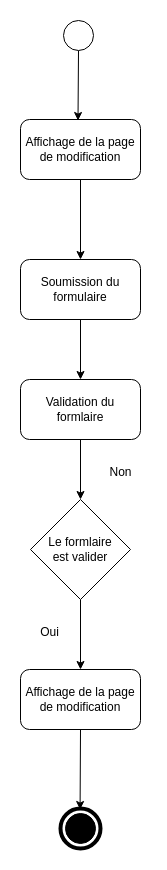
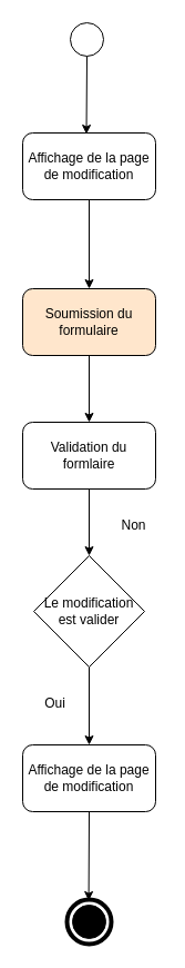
- <mxCell id="7" value="Soumission du formulaire" style="rounded=1;whiteSpace=wrap;html=1;" vertex="1" parent="1"><mxGeometry x="20" y="259" width="120" height="60" as="geometry" /></mxCell>
+ <mxCell id="7" value="Soumission du formulaire" style="rounded=1;whiteSpace=wrap;html=1;fillColor=#ffe6cc;" vertex="1" parent="1"><mxGeometry x="20" y="259" width="120" height="60" as="geometry" /></mxCell>
- <mxCell id="11" value="Le formlaire &lt;br&gt;est valider" style="rhombus;whiteSpace=wrap;html=1;" vertex="1" parent="1"><mxGeometry x="30" y="499" width="100" height="100" as="geometry" /></mxCell>
+ <mxCell id="11" value="Le modification &lt;br&gt;est valider" style="rhombus;whiteSpace=wrap;html=1;" vertex="1" parent="1"><mxGeometry x="30" y="499" width="100" height="100" as="geometry" /></mxCell>
